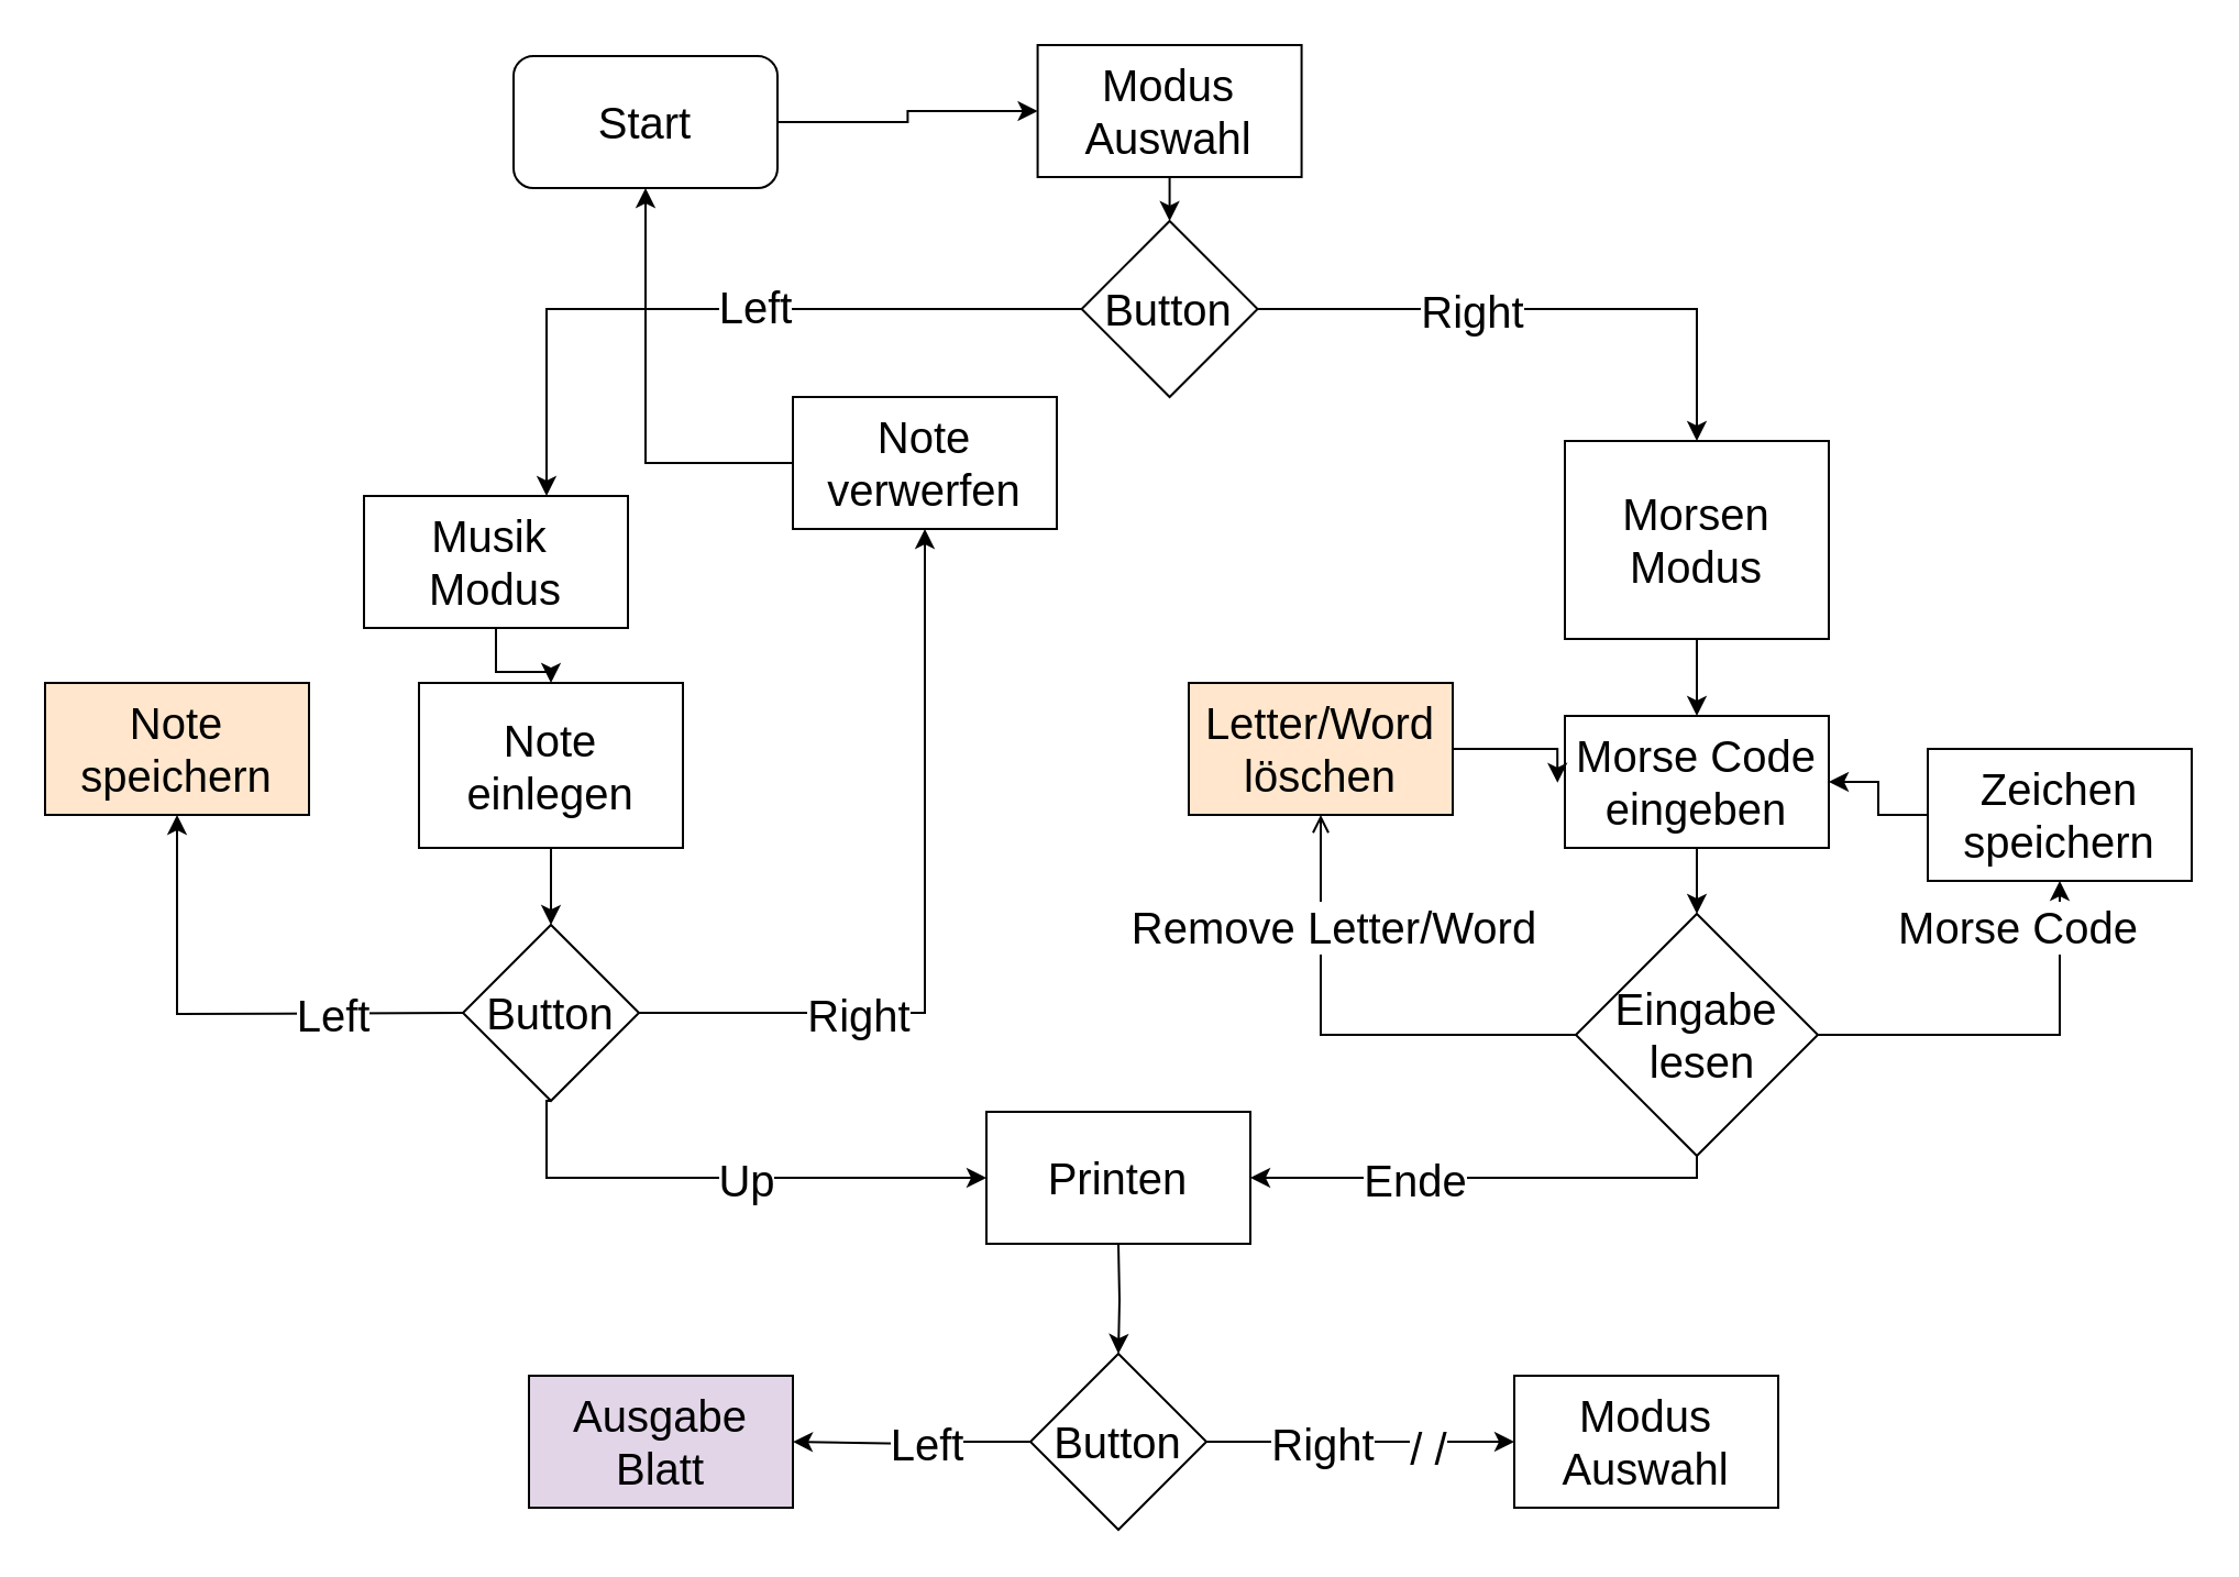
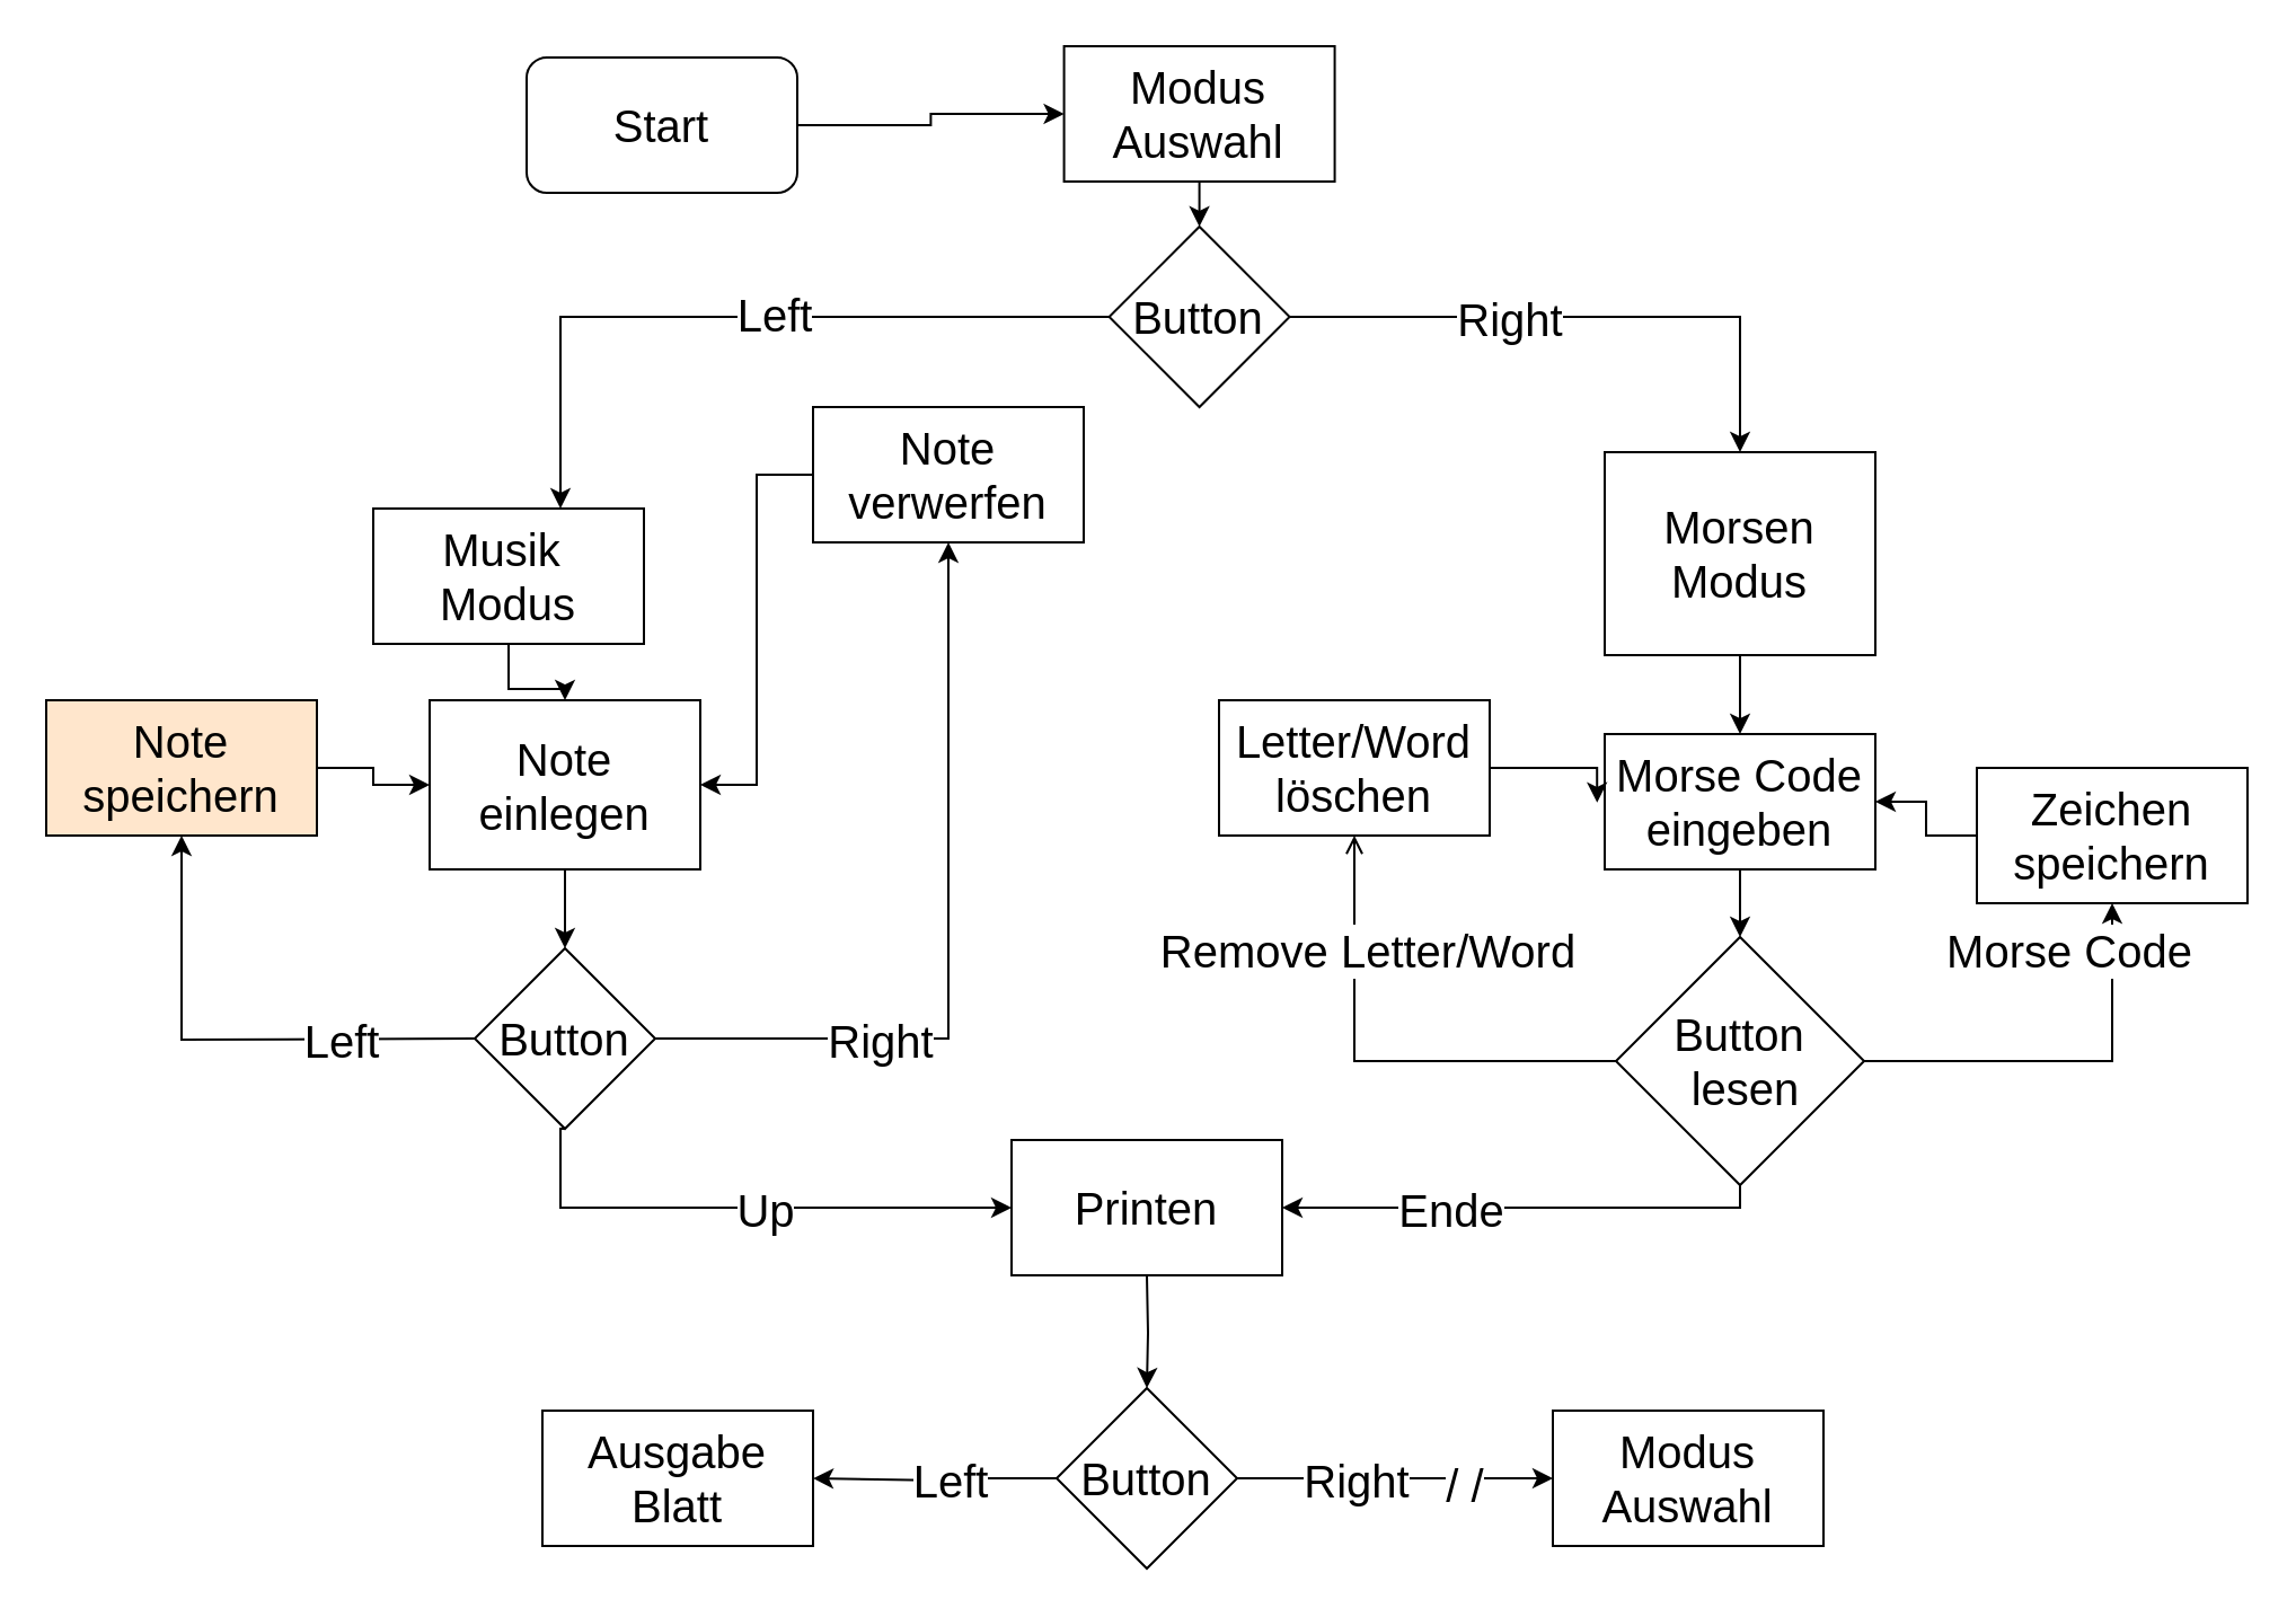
- <mxCell id="34" style="edgeStyle=orthogonalEdgeStyle;rounded=0;orthogonalLoop=1;jettySize=auto;html=1;" edge="1" parent="1" source="35" target="8"><mxGeometry relative="1" as="geometry" /></mxCell>
+ <mxCell id="34" style="edgeStyle=orthogonalEdgeStyle;rounded=0;orthogonalLoop=1;jettySize=auto;html=1;entryX=1;entryY=0.5;entryDx=0;entryDy=0;" edge="1" parent="1" source="35" target="10"><mxGeometry relative="1" as="geometry" /></mxCell>
- <mxCell id="22" value="Letter/Word löschen" style="rounded=0;whiteSpace=wrap;html=1;fontSize=20;fillColor=#ffe6cc;" parent="1" vertex="1"><mxGeometry x="540" y="310" width="120" height="60" as="geometry" /></mxCell>
+ <mxCell id="22" value="Letter/Word löschen" style="rounded=0;whiteSpace=wrap;html=1;fontSize=20;" parent="1" vertex="1"><mxGeometry x="540" y="310" width="120" height="60" as="geometry" /></mxCell>
+ <mxCell id="32" style="edgeStyle=orthogonalEdgeStyle;rounded=0;orthogonalLoop=1;jettySize=auto;html=1;entryX=0;entryY=0.5;entryDx=0;entryDy=0;" edge="1" parent="1" source="33" target="10"><mxGeometry relative="1" as="geometry" /></mxCell>
- <mxCell id="19" value="Eingabe&lt;div style=&quot;font-size: 20px;&quot;&gt;&amp;nbsp;lesen&lt;/div&gt;" style="rhombus;whiteSpace=wrap;html=1;fontSize=20;" parent="1" vertex="1"><mxGeometry x="716" y="415" width="110" height="110" as="geometry" /></mxCell>
+ <mxCell id="19" value="Button&lt;div style=&quot;font-size: 20px;&quot;&gt;&amp;nbsp;lesen&lt;/div&gt;" style="rhombus;whiteSpace=wrap;html=1;fontSize=20;" parent="1" vertex="1"><mxGeometry x="716" y="415" width="110" height="110" as="geometry" /></mxCell>
- <mxCell id="43" value="Ausgabe Blatt" style="rounded=0;whiteSpace=wrap;html=1;fontSize=20;fillColor=#e1d5e7;" parent="1" vertex="1"><mxGeometry x="240" y="625" width="120" height="60" as="geometry" /></mxCell>
+ <mxCell id="43" value="Ausgabe Blatt" style="rounded=0;whiteSpace=wrap;html=1;fontSize=20;" parent="1" vertex="1"><mxGeometry x="240" y="625" width="120" height="60" as="geometry" /></mxCell>
